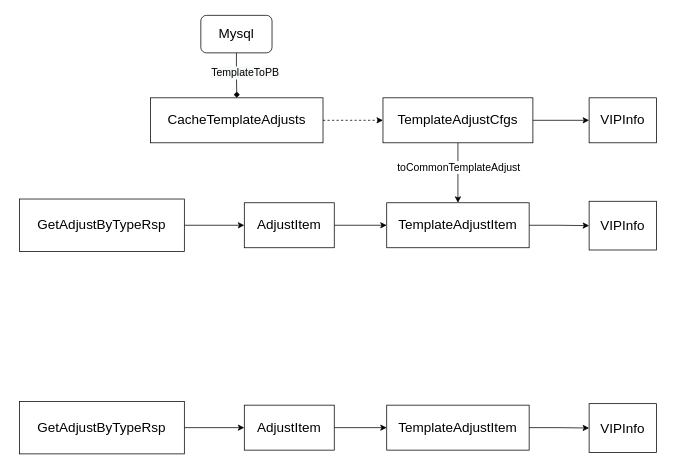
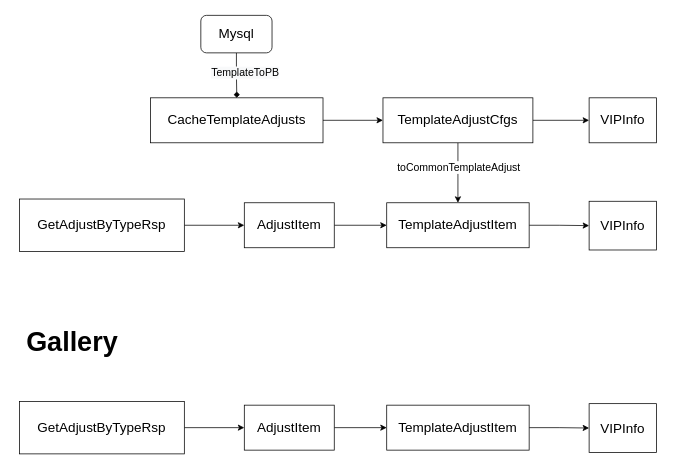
- <mxCell id="17" value="" style="edgeStyle=orthogonalEdgeStyle;rounded=0;orthogonalLoop=1;jettySize=auto;html=1;fontSize=36;dashed=1;" edge="1" parent="1" source="18" target="22"><mxGeometry relative="1" as="geometry" /></mxCell>
+ <mxCell id="17" value="" style="edgeStyle=orthogonalEdgeStyle;rounded=0;orthogonalLoop=1;jettySize=auto;html=1;fontSize=36;" edge="1" parent="1" source="18" target="22"><mxGeometry relative="1" as="geometry" /></mxCell>
+ <mxCell id="16" value="&lt;b&gt;&lt;font style=&quot;font-size: 36px;&quot;&gt;Gallery&lt;/font&gt;&lt;/b&gt;" style="text;html=1;align=center;verticalAlign=middle;resizable=0;points=[];autosize=1;strokeColor=none;fillColor=none;fontSize=18;" vertex="1" parent="1"><mxGeometry x="20" y="425" width="150" height="60" as="geometry" /></mxCell>
